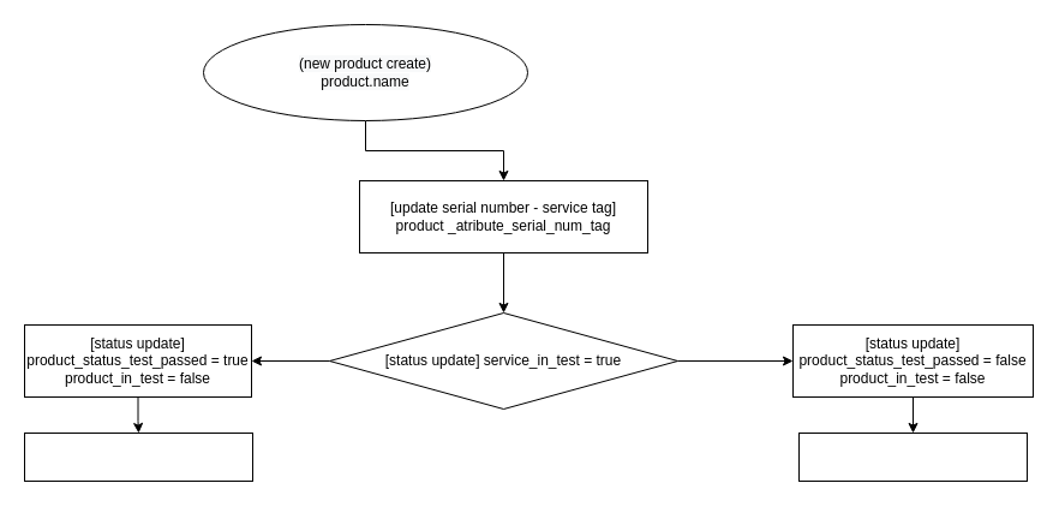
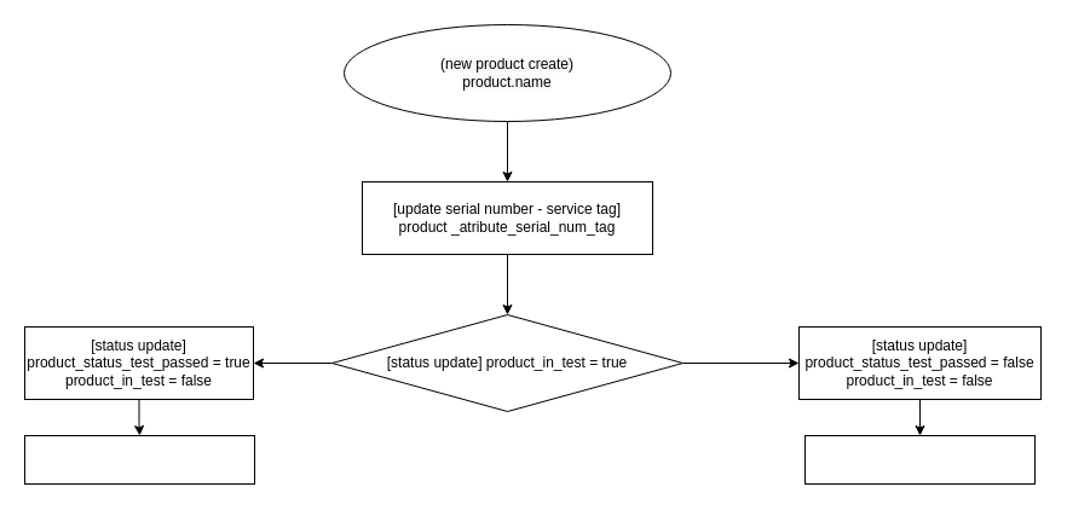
- <mxCell id="11" value="&lt;span style=&quot;color: rgb(0, 0, 0); font-family: Helvetica; font-size: 12px; font-style: normal; font-variant-ligatures: normal; font-variant-caps: normal; font-weight: 400; letter-spacing: normal; orphans: 2; text-align: center; text-indent: 0px; text-transform: none; widows: 2; word-spacing: 0px; -webkit-text-stroke-width: 0px; background-color: rgb(248, 249, 250); text-decoration-thickness: initial; text-decoration-style: initial; text-decoration-color: initial; float: none; display: inline !important;&quot;&gt;(new product create)&lt;/span&gt;&lt;br style=&quot;color: rgb(0, 0, 0); font-family: Helvetica; font-size: 12px; font-style: normal; font-variant-ligatures: normal; font-variant-caps: normal; font-weight: 400; letter-spacing: normal; orphans: 2; text-align: center; text-indent: 0px; text-transform: none; widows: 2; word-spacing: 0px; -webkit-text-stroke-width: 0px; background-color: rgb(248, 249, 250); text-decoration-thickness: initial; text-decoration-style: initial; text-decoration-color: initial;&quot;&gt;&lt;span style=&quot;color: rgb(0, 0, 0); font-family: Helvetica; font-size: 12px; font-style: normal; font-variant-ligatures: normal; font-variant-caps: normal; font-weight: 400; letter-spacing: normal; orphans: 2; text-align: center; text-indent: 0px; text-transform: none; widows: 2; word-spacing: 0px; -webkit-text-stroke-width: 0px; background-color: rgb(248, 249, 250); text-decoration-thickness: initial; text-decoration-style: initial; text-decoration-color: initial; float: none; display: inline !important;&quot;&gt;product.name&lt;/span&gt;" style="ellipse;whiteSpace=wrap;html=1;rounded=0;" parent="1" vertex="1"><mxGeometry x="169" y="20" width="270" height="80" as="geometry" /></mxCell>
+ <mxCell id="11" value="&lt;span style=&quot;color: rgb(0, 0, 0); font-family: Helvetica; font-size: 12px; font-style: normal; font-variant-ligatures: normal; font-variant-caps: normal; font-weight: 400; letter-spacing: normal; orphans: 2; text-align: center; text-indent: 0px; text-transform: none; widows: 2; word-spacing: 0px; -webkit-text-stroke-width: 0px; background-color: rgb(248, 249, 250); text-decoration-thickness: initial; text-decoration-style: initial; text-decoration-color: initial; float: none; display: inline !important;&quot;&gt;(new product create)&lt;/span&gt;&lt;br style=&quot;color: rgb(0, 0, 0); font-family: Helvetica; font-size: 12px; font-style: normal; font-variant-ligatures: normal; font-variant-caps: normal; font-weight: 400; letter-spacing: normal; orphans: 2; text-align: center; text-indent: 0px; text-transform: none; widows: 2; word-spacing: 0px; -webkit-text-stroke-width: 0px; background-color: rgb(248, 249, 250); text-decoration-thickness: initial; text-decoration-style: initial; text-decoration-color: initial;&quot;&gt;&lt;span style=&quot;color: rgb(0, 0, 0); font-family: Helvetica; font-size: 12px; font-style: normal; font-variant-ligatures: normal; font-variant-caps: normal; font-weight: 400; letter-spacing: normal; orphans: 2; text-align: center; text-indent: 0px; text-transform: none; widows: 2; word-spacing: 0px; -webkit-text-stroke-width: 0px; background-color: rgb(248, 249, 250); text-decoration-thickness: initial; text-decoration-style: initial; text-decoration-color: initial; float: none; display: inline !important;&quot;&gt;product.name&lt;/span&gt;" style="ellipse;whiteSpace=wrap;html=1;rounded=0;" parent="1" vertex="1"><mxGeometry x="284" y="20" width="270" height="80" as="geometry" /></mxCell>
- <mxCell id="6" value="[status update] service_in_test = true" style="rhombus;whiteSpace=wrap;html=1;" parent="1" vertex="1"><mxGeometry x="274" y="260" width="290" height="80" as="geometry" /></mxCell>
+ <mxCell id="6" value="[status update] product_in_test = true" style="rhombus;whiteSpace=wrap;html=1;" parent="1" vertex="1"><mxGeometry x="274" y="260" width="290" height="80" as="geometry" /></mxCell>
